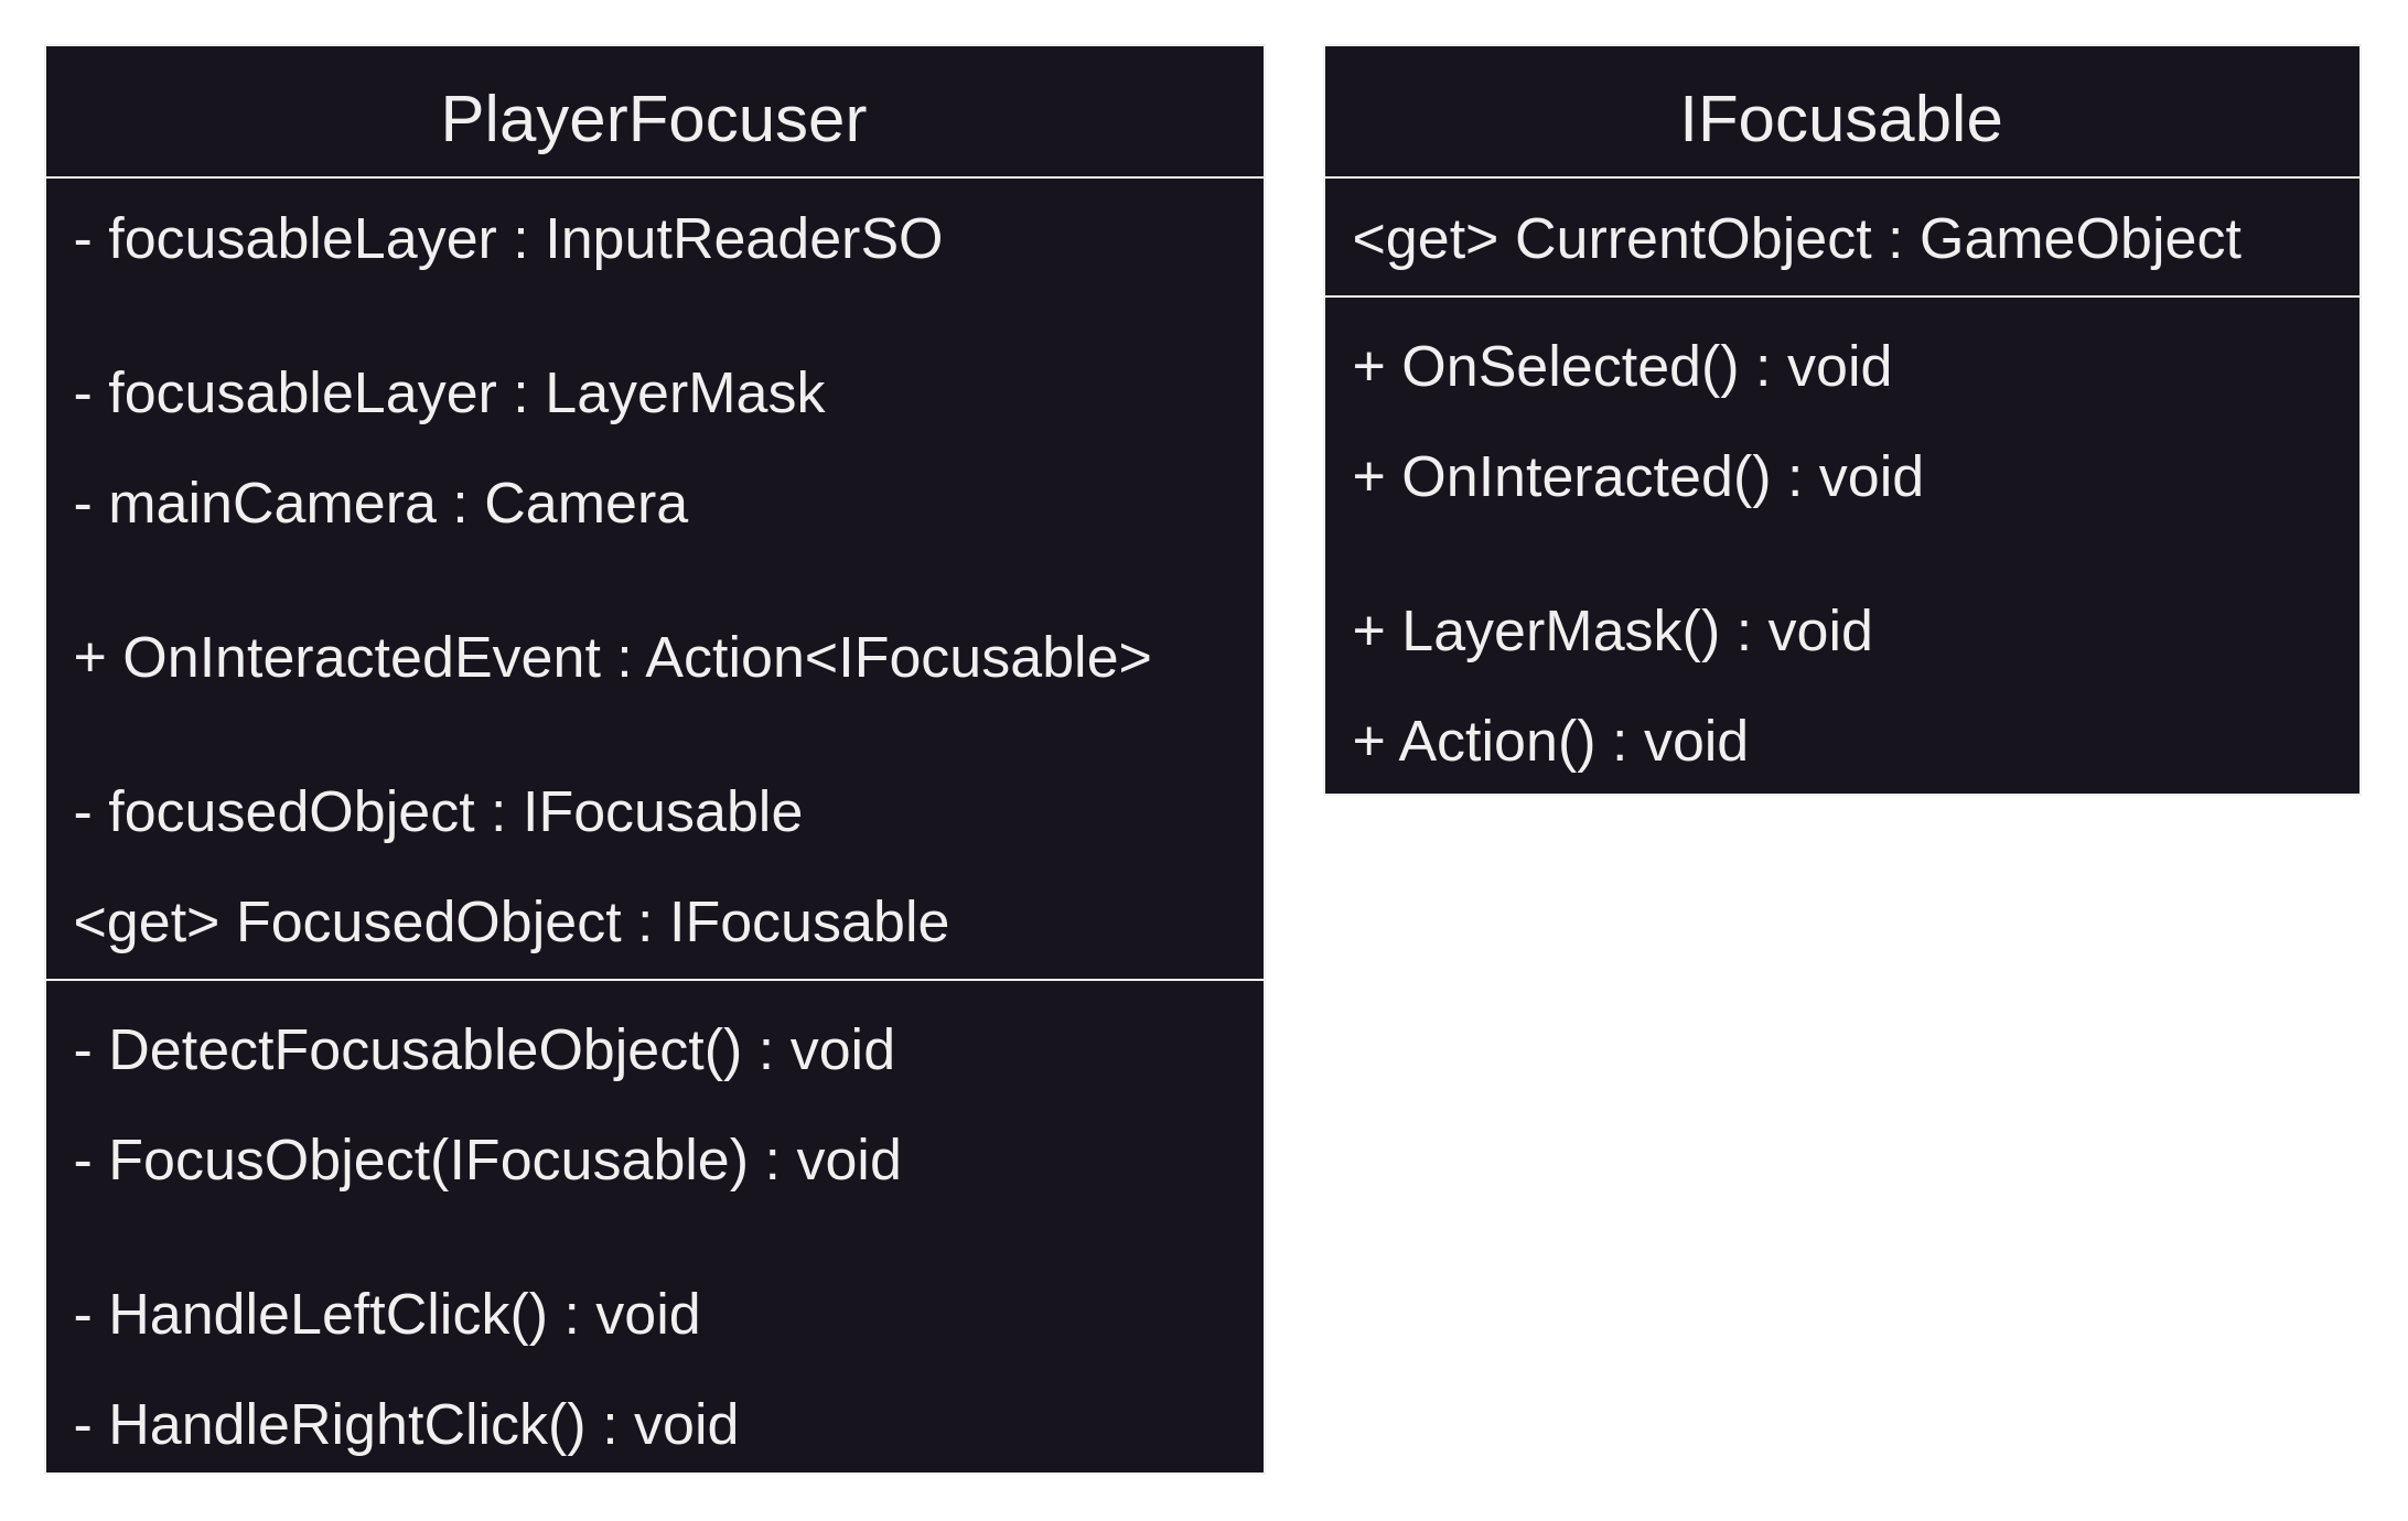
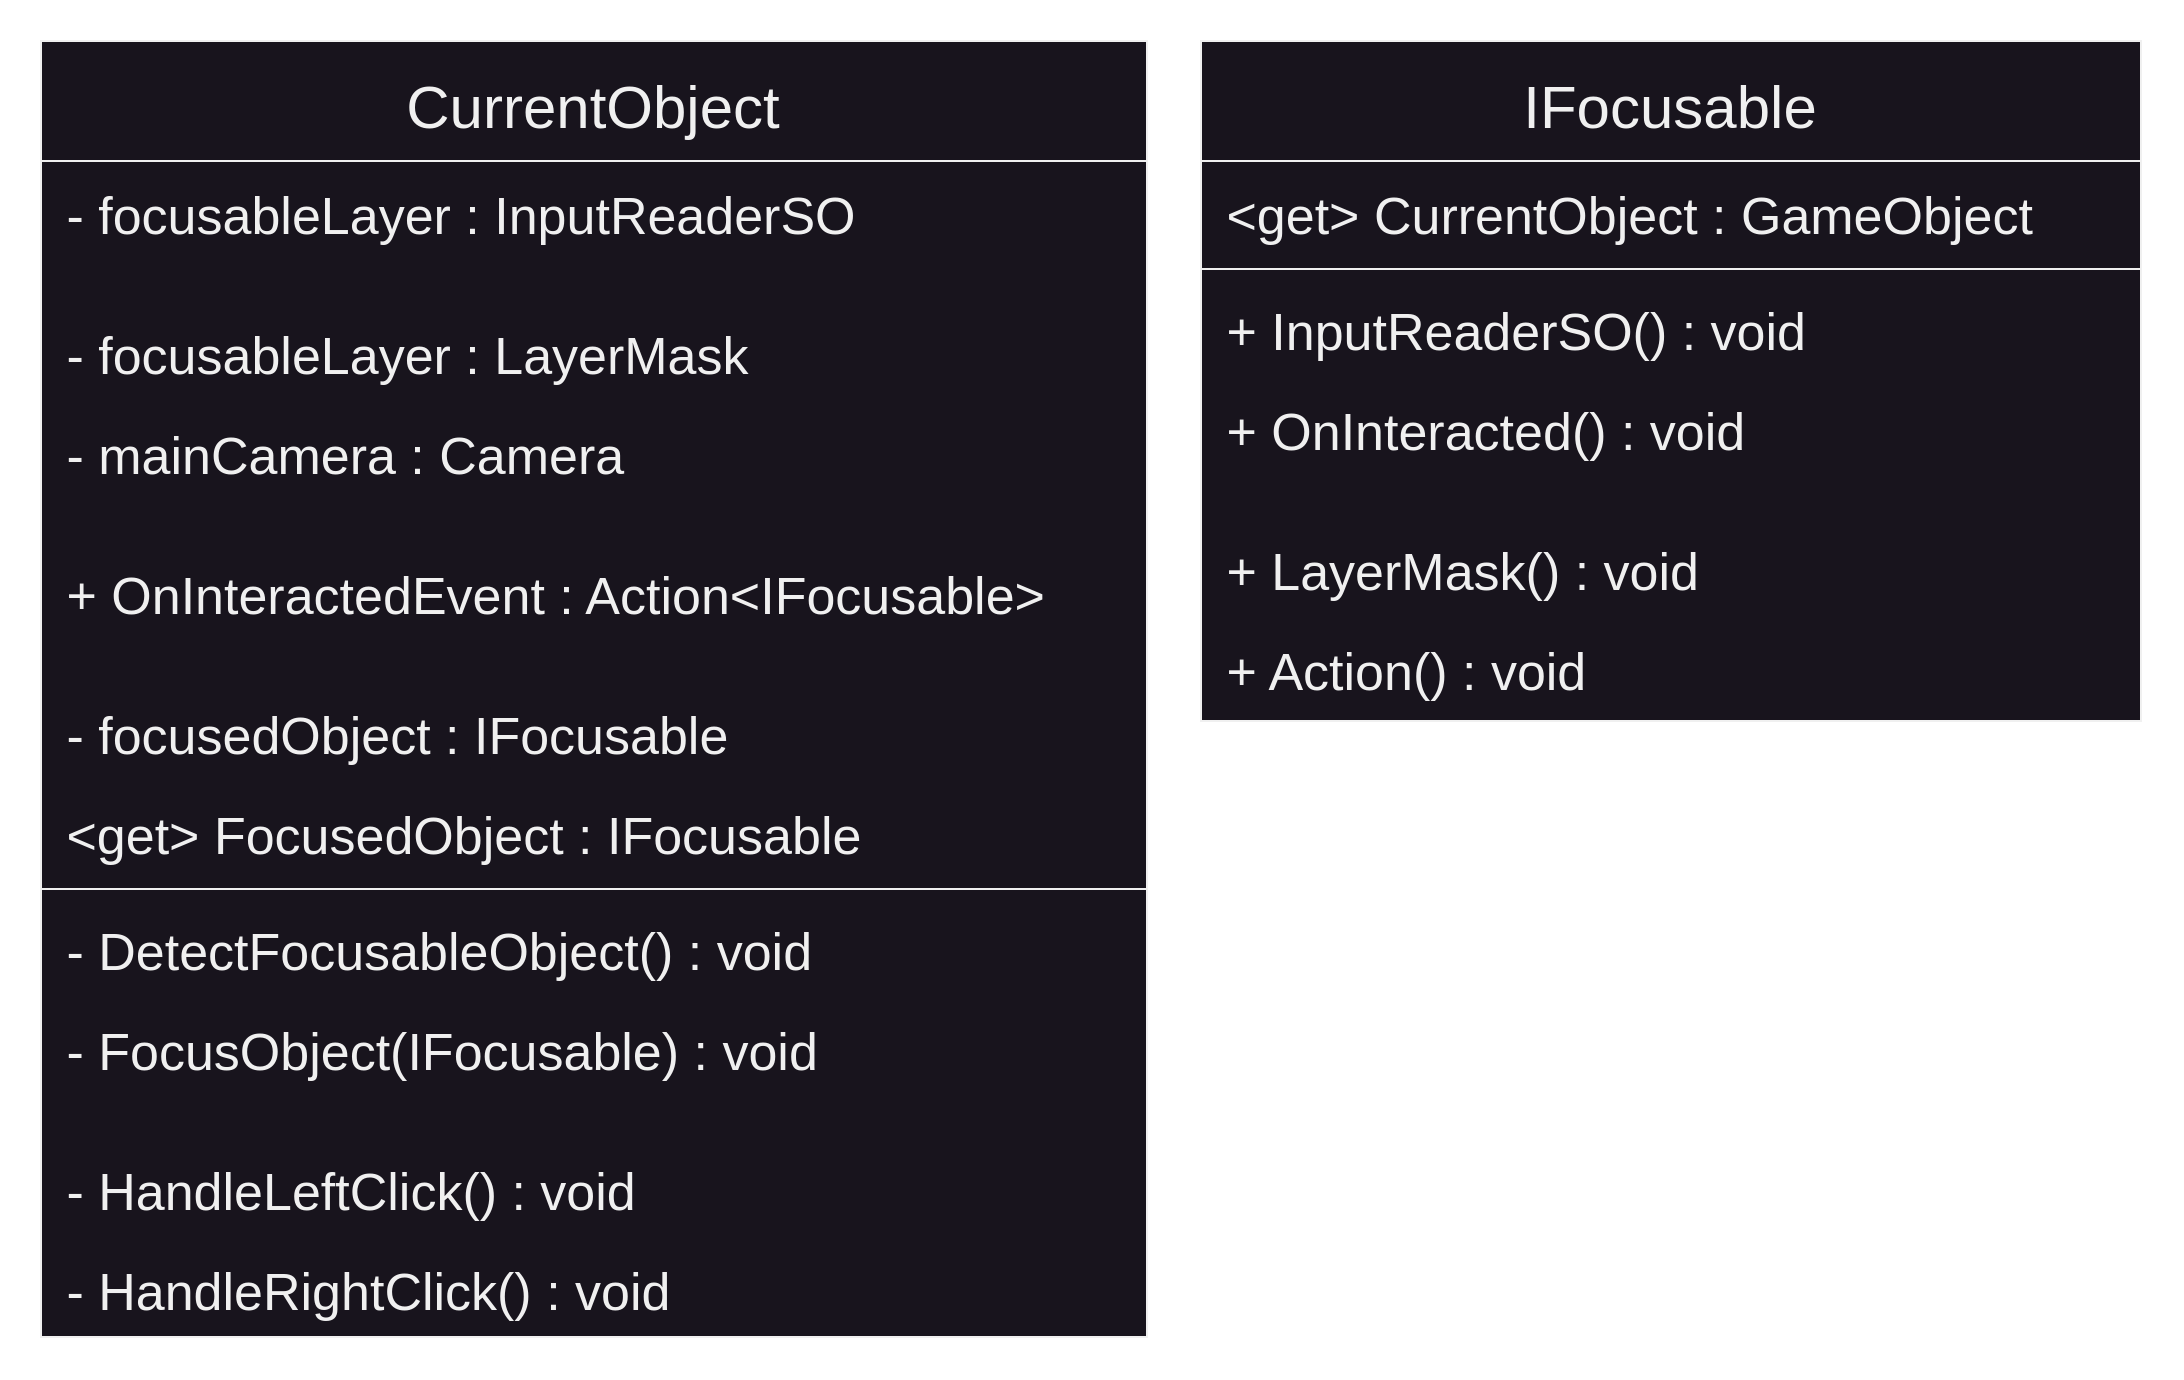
- <mxCell id="10" value="PlayerFocuser" style="swimlane;fontStyle=0;align=center;verticalAlign=middle;childLayout=stackLayout;horizontal=1;startSize=60;horizontalStack=0;resizeParent=1;resizeLast=0;collapsible=1;marginBottom=0;rounded=0;shadow=0;strokeWidth=1;spacingTop=0;spacingBottom=0;spacingRight=0;fillColor=#18141D;swimlaneFillColor=#18141D;fillStyle=solid;fontColor=#F0F0F0;strokeColor=#F0F0F0;fontSize=30;" vertex="1" parent="1"><mxGeometry x="20" y="20" width="553" height="648" as="geometry"><mxRectangle x="-791.5" y="-581" width="160" height="26" as="alternateBounds" /></mxGeometry></mxCell>
+ <mxCell id="10" value="CurrentObject" style="swimlane;fontStyle=0;align=center;verticalAlign=middle;childLayout=stackLayout;horizontal=1;startSize=60;horizontalStack=0;resizeParent=1;resizeLast=0;collapsible=1;marginBottom=0;rounded=0;shadow=0;strokeWidth=1;spacingTop=0;spacingBottom=0;spacingRight=0;fillColor=#18141D;swimlaneFillColor=#18141D;fillStyle=solid;fontColor=#F0F0F0;strokeColor=#F0F0F0;fontSize=30;" vertex="1" parent="1"><mxGeometry x="20" y="20" width="553" height="648" as="geometry"><mxRectangle x="-791.5" y="-581" width="160" height="26" as="alternateBounds" /></mxGeometry></mxCell>
- <mxCell id="5" value=" + OnSelected() : void" style="text;align=left;verticalAlign=middle;spacingLeft=4;spacingRight=4;overflow=hidden;rotatable=0;points=[[0,0.5],[1,0.5]];portConstraint=eastwest;rounded=0;shadow=0;html=0;fontColor=#F0F0F0;fontSize=26;" vertex="1" parent="2"><mxGeometry y="118" width="470" height="50" as="geometry" /></mxCell>
+ <mxCell id="5" value=" + InputReaderSO() : void" style="text;align=left;verticalAlign=middle;spacingLeft=4;spacingRight=4;overflow=hidden;rotatable=0;points=[[0,0.5],[1,0.5]];portConstraint=eastwest;rounded=0;shadow=0;html=0;fontColor=#F0F0F0;fontSize=26;" vertex="1" parent="2"><mxGeometry y="118" width="470" height="50" as="geometry" /></mxCell>
